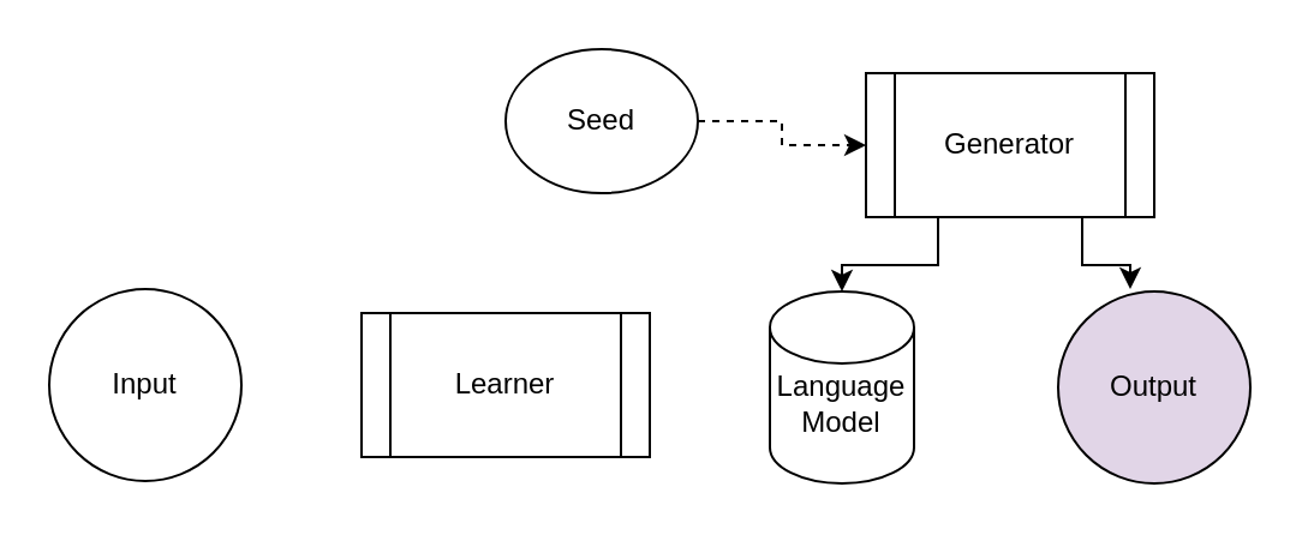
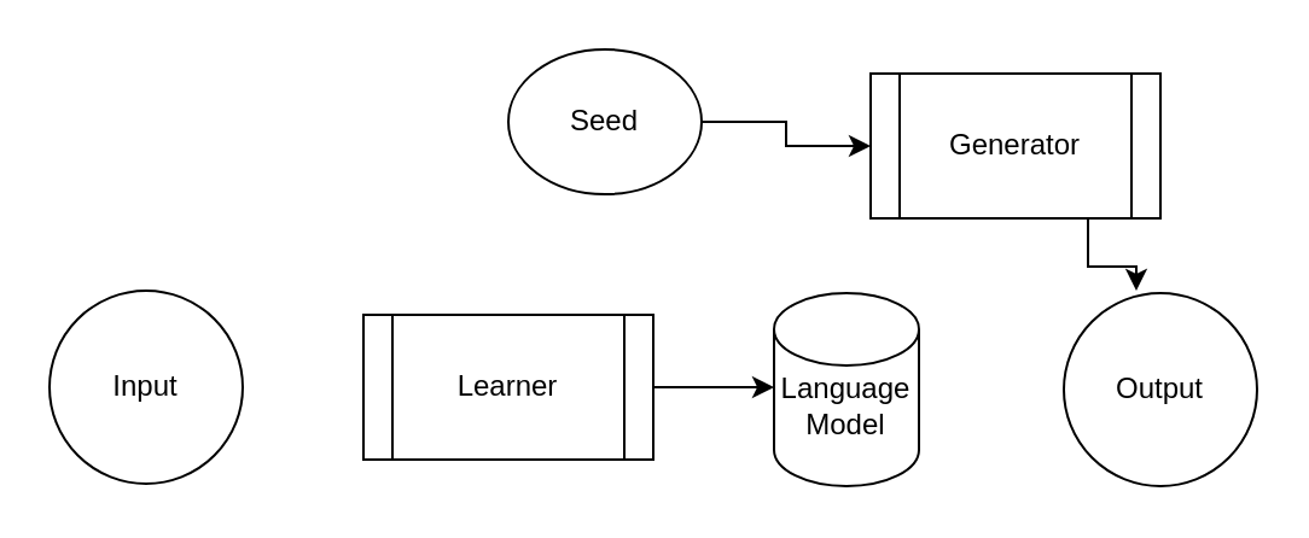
- <mxCell id="10" style="edgeStyle=orthogonalEdgeStyle;rounded=0;orthogonalLoop=1;jettySize=auto;html=1;exitX=1;exitY=0.5;exitDx=0;exitDy=0;entryX=0;entryY=0.5;entryDx=0;entryDy=0;dashed=1;" edge="1" parent="1" source="11" target="9"><mxGeometry relative="1" as="geometry" /></mxCell>
+ <mxCell id="10" style="edgeStyle=orthogonalEdgeStyle;rounded=0;orthogonalLoop=1;jettySize=auto;html=1;exitX=1;exitY=0.5;exitDx=0;exitDy=0;entryX=0;entryY=0.5;entryDx=0;entryDy=0;" edge="1" parent="1" source="11" target="9"><mxGeometry relative="1" as="geometry" /></mxCell>
- <mxCell id="7" style="edgeStyle=orthogonalEdgeStyle;rounded=0;orthogonalLoop=1;jettySize=auto;html=1;exitX=0.25;exitY=1;exitDx=0;exitDy=0;" edge="1" parent="1" source="9" target="5"><mxGeometry relative="1" as="geometry" /></mxCell>
+ <mxCell id="3" style="edgeStyle=orthogonalEdgeStyle;rounded=0;orthogonalLoop=1;jettySize=auto;html=1;exitX=1;exitY=0.5;exitDx=0;exitDy=0;entryX=0;entryY=0.488;entryDx=0;entryDy=0;entryPerimeter=0;" edge="1" parent="1" source="4" target="5"><mxGeometry relative="1" as="geometry"><mxPoint x="310" y="160" as="targetPoint" /></mxGeometry></mxCell>
- <mxCell id="6" value="Output" style="ellipse;whiteSpace=wrap;html=1;aspect=fixed;fillColor=#e1d5e7;" vertex="1" parent="1"><mxGeometry x="440" y="121" width="80" height="80" as="geometry" /></mxCell>
+ <mxCell id="6" value="Output" style="ellipse;whiteSpace=wrap;html=1;aspect=fixed;" vertex="1" parent="1"><mxGeometry x="440" y="121" width="80" height="80" as="geometry" /></mxCell>
